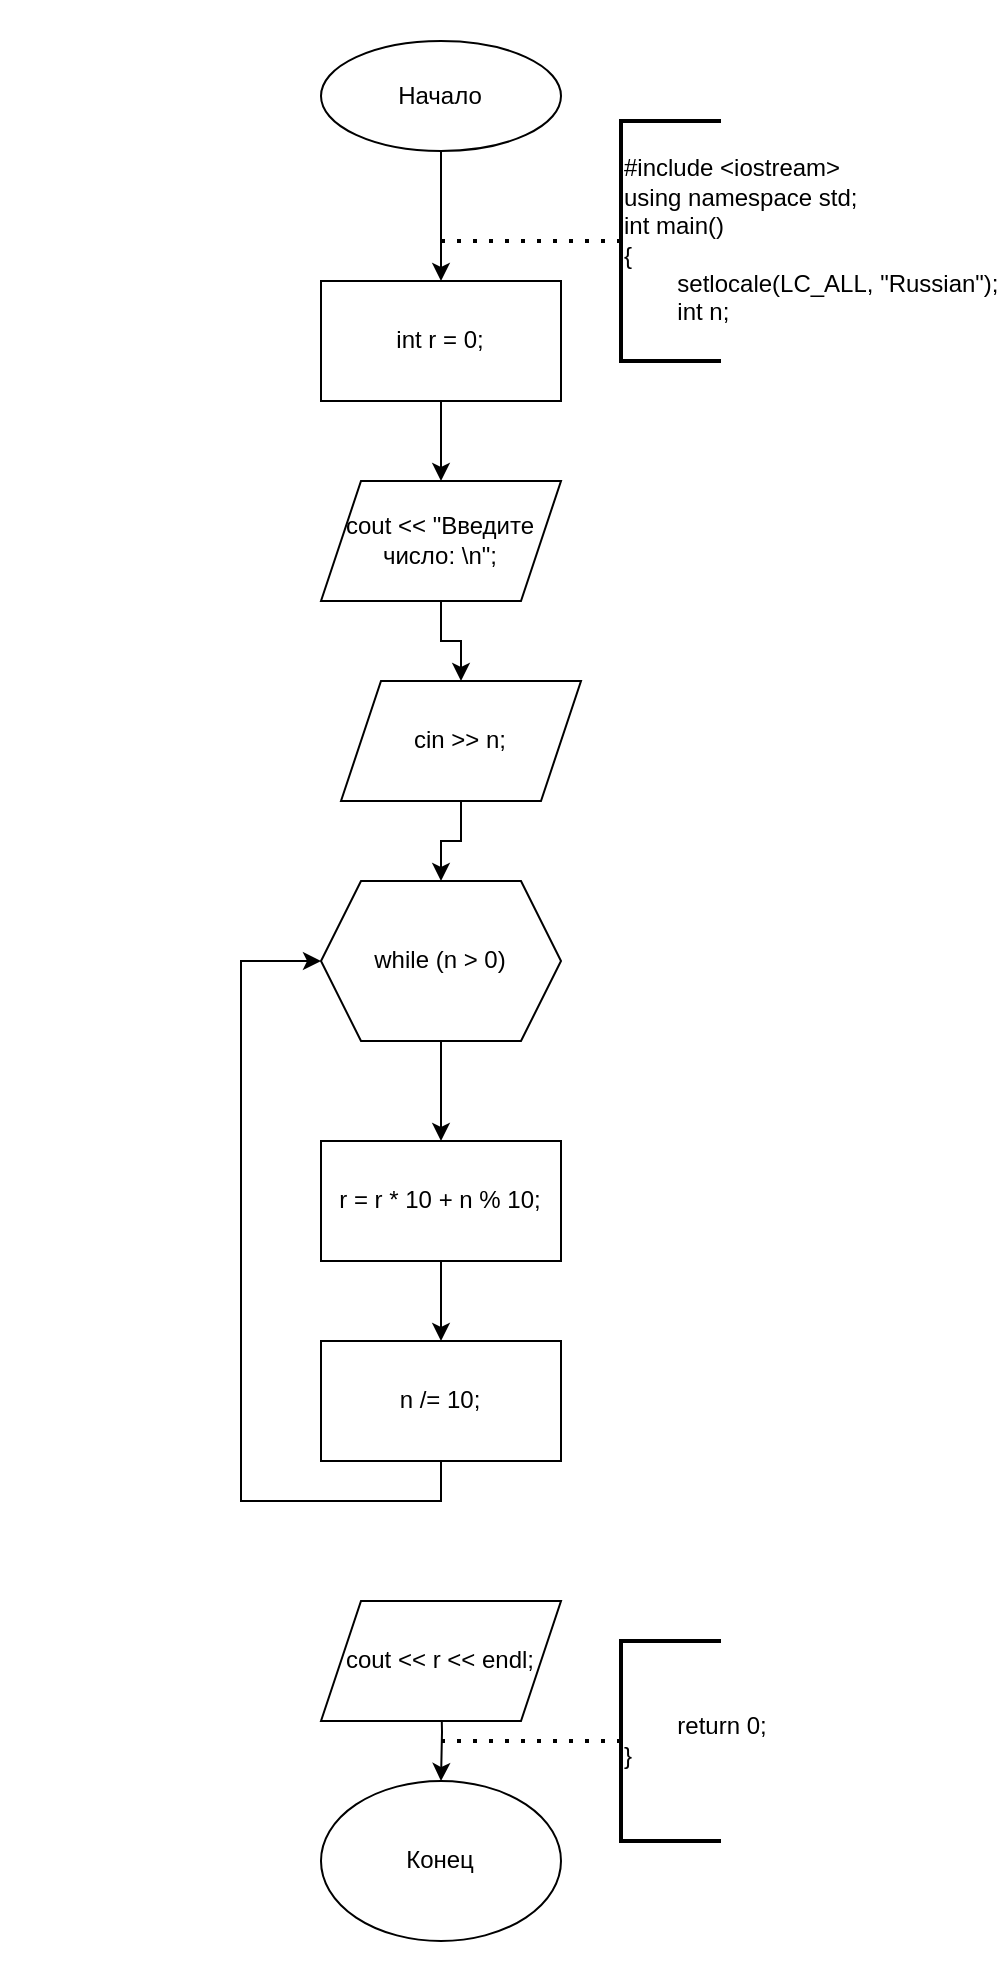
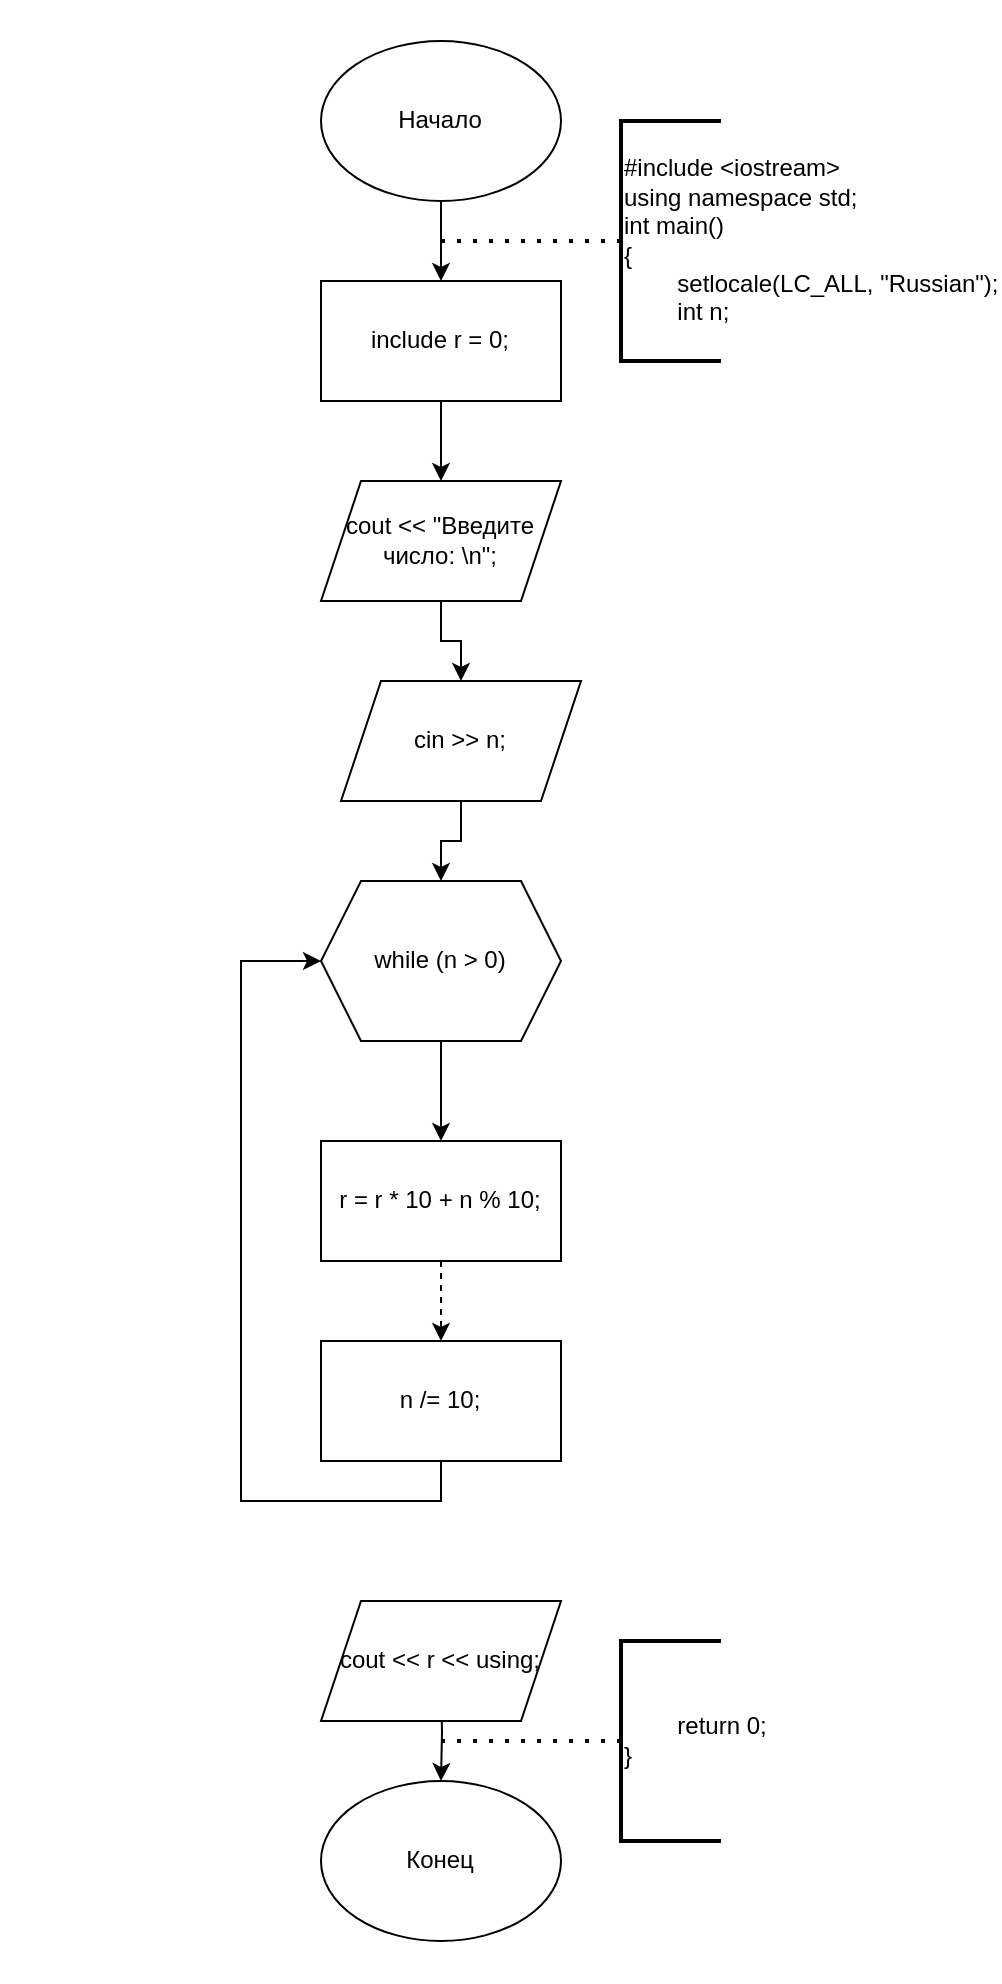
- <mxCell id="3" value="Начало" style="ellipse;whiteSpace=wrap;html=1;" vertex="1" parent="1"><mxGeometry x="160" y="20" width="120" height="55" as="geometry" /></mxCell>
+ <mxCell id="3" value="Начало" style="ellipse;whiteSpace=wrap;html=1;" vertex="1" parent="1"><mxGeometry x="160" y="20" width="120" height="80" as="geometry" /></mxCell>
- <mxCell id="13" value="int r = 0;" style="rounded=0;whiteSpace=wrap;html=1;" vertex="1" parent="1"><mxGeometry x="160" y="140" width="120" height="60" as="geometry" /></mxCell>
+ <mxCell id="13" value="include r = 0;" style="rounded=0;whiteSpace=wrap;html=1;" vertex="1" parent="1"><mxGeometry x="160" y="140" width="120" height="60" as="geometry" /></mxCell>
- <mxCell id="20" style="edgeStyle=orthogonalEdgeStyle;rounded=0;orthogonalLoop=1;jettySize=auto;html=1;exitX=0.5;exitY=1;exitDx=0;exitDy=0;entryX=0.5;entryY=0;entryDx=0;entryDy=0;" edge="1" parent="1" source="21" target="23"><mxGeometry relative="1" as="geometry" /></mxCell>
+ <mxCell id="20" style="edgeStyle=orthogonalEdgeStyle;rounded=0;orthogonalLoop=1;jettySize=auto;html=1;exitX=0.5;exitY=1;exitDx=0;exitDy=0;entryX=0.5;entryY=0;entryDx=0;entryDy=0;dashed=1;" edge="1" parent="1" source="21" target="23"><mxGeometry relative="1" as="geometry" /></mxCell>
- <mxCell id="11" value="cout &amp;lt;&amp;lt; r &amp;lt;&amp;lt; endl;" style="shape=parallelogram;perimeter=parallelogramPerimeter;whiteSpace=wrap;html=1;fixedSize=1;" vertex="1" parent="1"><mxGeometry x="160" y="800" width="120" height="60" as="geometry" /></mxCell>
+ <mxCell id="11" value="cout &amp;lt;&amp;lt; r &amp;lt;&amp;lt; using;" style="shape=parallelogram;perimeter=parallelogramPerimeter;whiteSpace=wrap;html=1;fixedSize=1;" vertex="1" parent="1"><mxGeometry x="160" y="800" width="120" height="60" as="geometry" /></mxCell>
